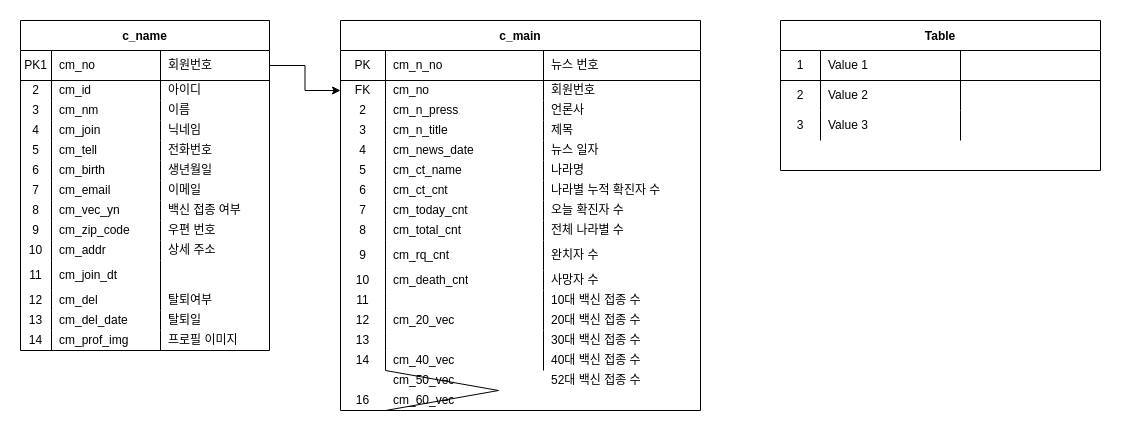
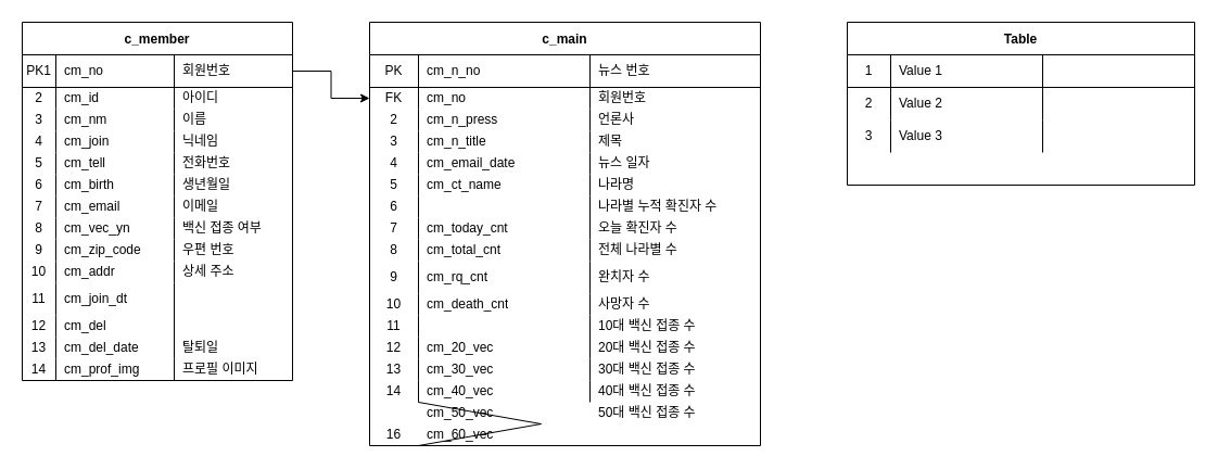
- <mxCell id="2" value="c_name" style="shape=table;startSize=30;container=1;collapsible=0;childLayout=tableLayout;fixedRows=1;rowLines=0;fontStyle=1;align=center;pointerEvents=1;" parent="1" vertex="1"><mxGeometry x="20" y="20" width="249" height="330" as="geometry" /></mxCell>
+ <mxCell id="2" value="c_member" style="shape=table;startSize=30;container=1;collapsible=0;childLayout=tableLayout;fixedRows=1;rowLines=0;fontStyle=1;align=center;pointerEvents=1;" parent="1" vertex="1"><mxGeometry x="20" y="20" width="249" height="330" as="geometry" /></mxCell>
- <mxCell id="77" value="&lt;span&gt;cm_news_date&lt;/span&gt;" style="shape=partialRectangle;html=1;whiteSpace=wrap;connectable=0;fillColor=none;top=0;left=0;bottom=0;right=0;align=left;spacingLeft=6;overflow=hidden;pointerEvents=1;" vertex="1" parent="75"><mxGeometry x="45" width="158" height="20" as="geometry"><mxRectangle width="158" height="20" as="alternateBounds" /></mxGeometry></mxCell>
+ <mxCell id="77" value="&lt;span&gt;cm_email_date&lt;/span&gt;" style="shape=partialRectangle;html=1;whiteSpace=wrap;connectable=0;fillColor=none;top=0;left=0;bottom=0;right=0;align=left;spacingLeft=6;overflow=hidden;pointerEvents=1;" vertex="1" parent="75"><mxGeometry x="45" width="158" height="20" as="geometry"><mxRectangle width="158" height="20" as="alternateBounds" /></mxGeometry></mxCell>
- <mxCell id="85" value="&lt;span&gt;cm_ct_cnt&lt;/span&gt;" style="shape=partialRectangle;html=1;whiteSpace=wrap;connectable=0;fillColor=none;top=0;left=0;bottom=0;right=0;align=left;spacingLeft=6;overflow=hidden;pointerEvents=1;" vertex="1" parent="83"><mxGeometry x="45" width="158" height="20" as="geometry"><mxRectangle width="158" height="20" as="alternateBounds" /></mxGeometry></mxCell>
- <mxCell id="49" value="탈퇴여부" style="shape=partialRectangle;html=1;whiteSpace=wrap;connectable=0;fillColor=none;top=0;left=0;bottom=0;right=0;align=left;spacingLeft=6;overflow=hidden;pointerEvents=1;" parent="46" vertex="1"><mxGeometry x="140" width="109" height="20" as="geometry"><mxRectangle width="109" height="20" as="alternateBounds" /></mxGeometry></mxCell>
+ <mxCell id="112" value="cm_30_vec" style="shape=partialRectangle;html=1;whiteSpace=wrap;connectable=0;fillColor=none;top=0;left=0;bottom=0;right=0;align=left;spacingLeft=6;overflow=hidden;pointerEvents=1;" vertex="1" parent="110"><mxGeometry x="45" width="158" height="20" as="geometry"><mxRectangle width="158" height="20" as="alternateBounds" /></mxGeometry></mxCell>
- <mxCell id="120" value="52대 백신 접종 수&amp;nbsp;" style="shape=partialRectangle;html=1;whiteSpace=wrap;connectable=0;fillColor=none;top=0;left=0;bottom=0;right=0;align=left;spacingLeft=6;overflow=hidden;pointerEvents=1;" vertex="1" parent="118"><mxGeometry x="203" width="157" height="20" as="geometry"><mxRectangle width="157" height="20" as="alternateBounds" /></mxGeometry></mxCell>
+ <mxCell id="120" value="50대 백신 접종 수&amp;nbsp;" style="shape=partialRectangle;html=1;whiteSpace=wrap;connectable=0;fillColor=none;top=0;left=0;bottom=0;right=0;align=left;spacingLeft=6;overflow=hidden;pointerEvents=1;" vertex="1" parent="118"><mxGeometry x="203" width="157" height="20" as="geometry"><mxRectangle width="157" height="20" as="alternateBounds" /></mxGeometry></mxCell>
